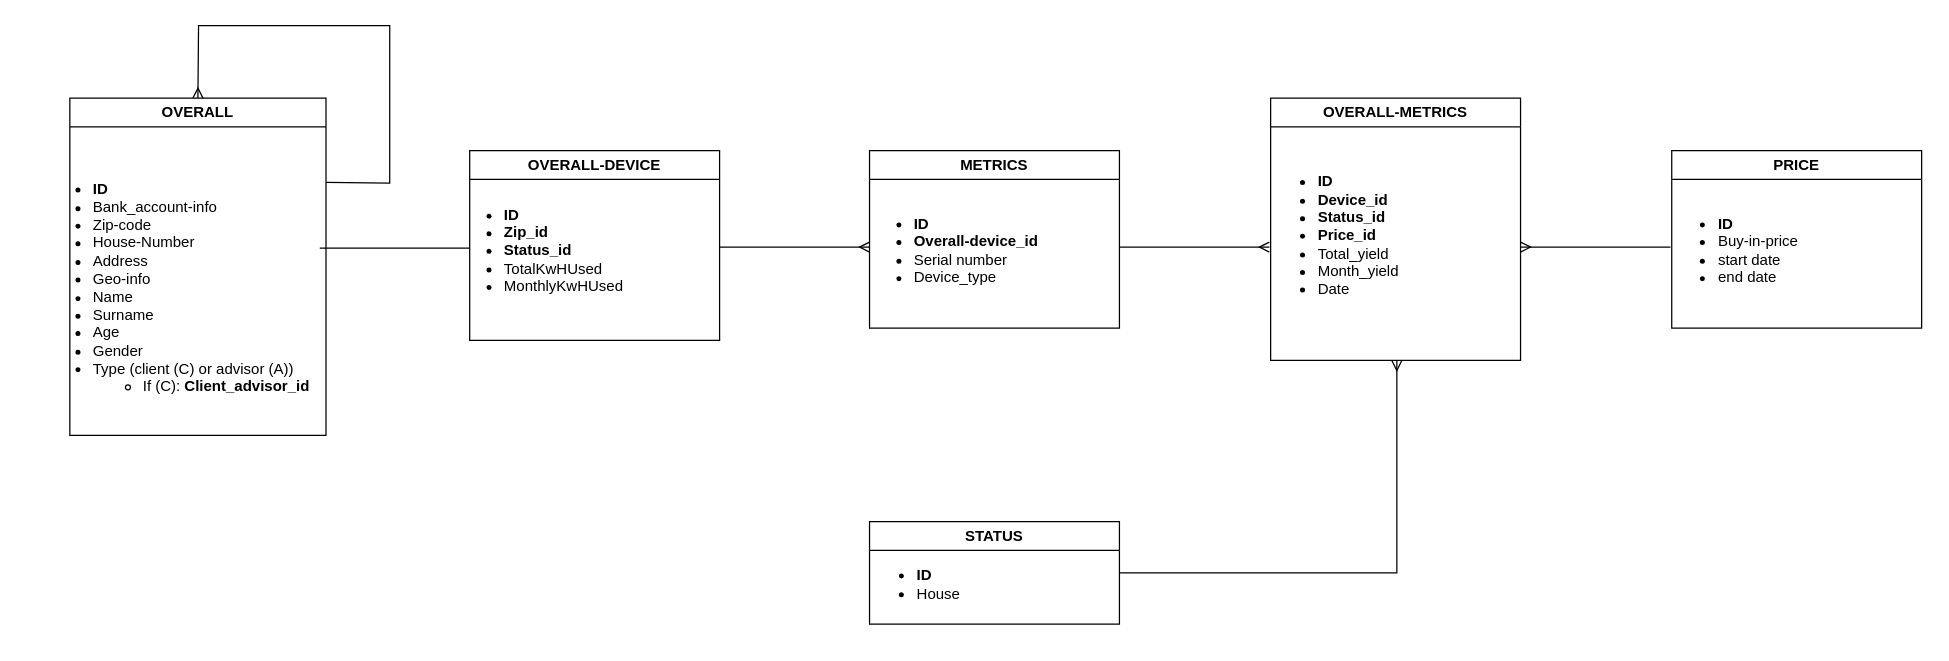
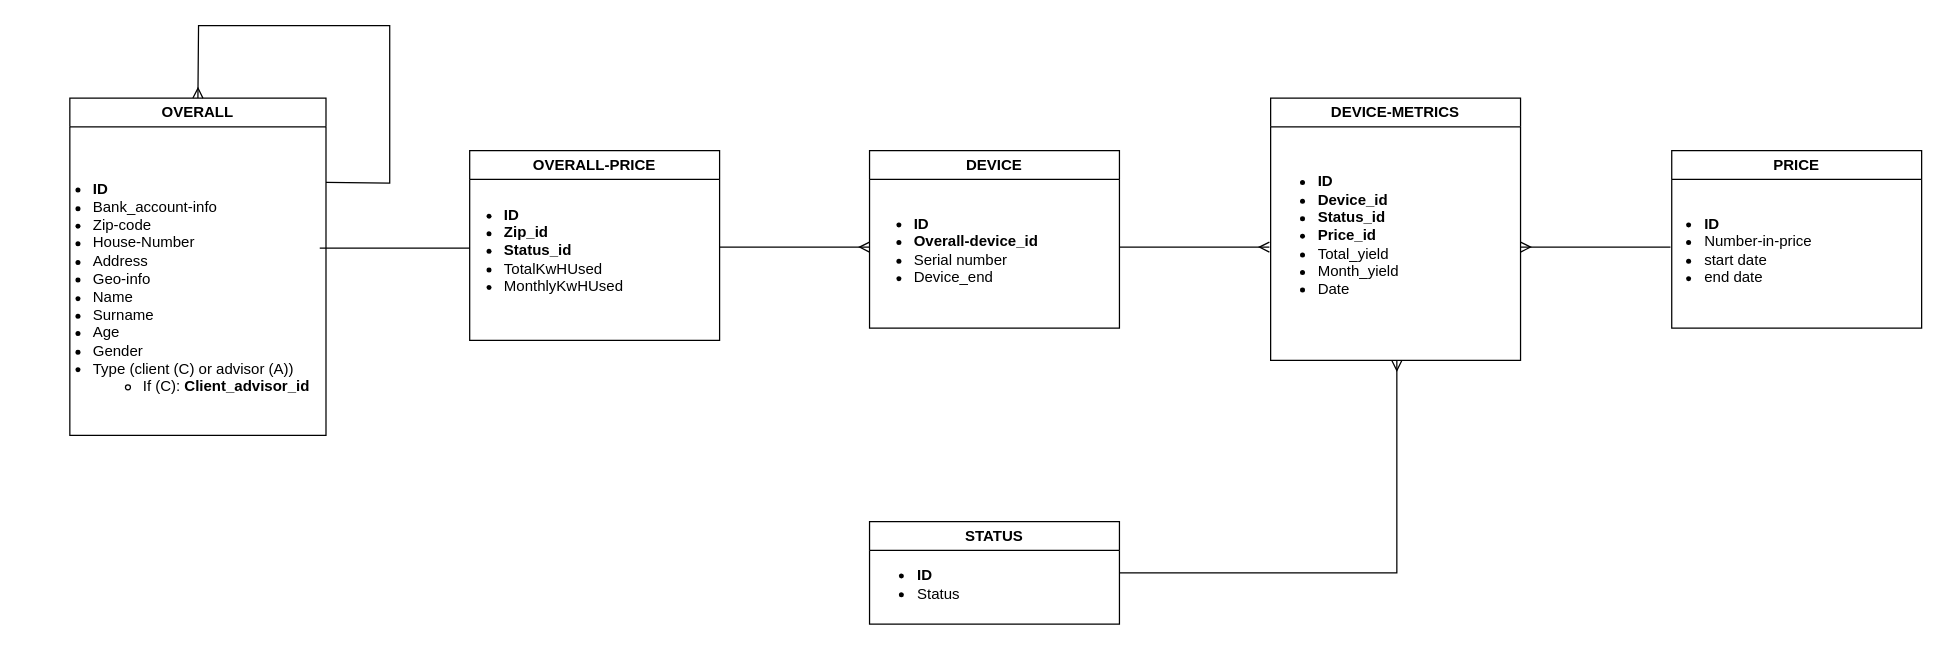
- <mxCell id="8" value="OVERALL-METRICS" style="swimlane;whiteSpace=wrap;html=1;" parent="1" vertex="1"><mxGeometry x="1016" y="78" width="200" height="210" as="geometry" /></mxCell>
+ <mxCell id="8" value="DEVICE-METRICS" style="swimlane;whiteSpace=wrap;html=1;" parent="1" vertex="1"><mxGeometry x="1016" y="78" width="200" height="210" as="geometry" /></mxCell>
- <mxCell id="4" value="OVERALL-DEVICE" style="swimlane;whiteSpace=wrap;html=1;" parent="1" vertex="1"><mxGeometry x="375" y="120" width="200" height="152" as="geometry" /></mxCell>
+ <mxCell id="4" value="OVERALL-PRICE" style="swimlane;whiteSpace=wrap;html=1;" parent="1" vertex="1"><mxGeometry x="375" y="120" width="200" height="152" as="geometry" /></mxCell>
- <mxCell id="6" value="METRICS" style="swimlane;whiteSpace=wrap;html=1;background=white;" parent="1" vertex="1"><mxGeometry x="695" y="120" width="200" height="142" as="geometry" /></mxCell>
+ <mxCell id="6" value="DEVICE" style="swimlane;whiteSpace=wrap;html=1;background=white;" parent="1" vertex="1"><mxGeometry x="695" y="120" width="200" height="142" as="geometry" /></mxCell>
- <mxCell id="7" value="&lt;div style=&quot;text-align: left;&quot;&gt;&lt;ul&gt;&lt;li&gt;&lt;b&gt;ID&lt;/b&gt;&lt;/li&gt;&lt;li&gt;&lt;b&gt;Overall-device_id&lt;/b&gt;&lt;/li&gt;&lt;li&gt;&lt;span style=&quot;background-color: initial;&quot;&gt;Serial number&lt;/span&gt;&lt;br&gt;&lt;/li&gt;&lt;li&gt;Device_type&lt;/li&gt;&lt;/ul&gt;&lt;/div&gt;" style="text;html=1;align=center;verticalAlign=middle;resizable=0;points=[];autosize=1;strokeColor=none;fillColor=none;" parent="6" vertex="1"><mxGeometry x="-15" y="20" width="160" height="120" as="geometry" /></mxCell>
+ <mxCell id="7" value="&lt;div style=&quot;text-align: left;&quot;&gt;&lt;ul&gt;&lt;li&gt;&lt;b&gt;ID&lt;/b&gt;&lt;/li&gt;&lt;li&gt;&lt;b&gt;Overall-device_id&lt;/b&gt;&lt;/li&gt;&lt;li&gt;&lt;span style=&quot;background-color: initial;&quot;&gt;Serial number&lt;/span&gt;&lt;br&gt;&lt;/li&gt;&lt;li&gt;Device_end&lt;/li&gt;&lt;/ul&gt;&lt;/div&gt;" style="text;html=1;align=center;verticalAlign=middle;resizable=0;points=[];autosize=1;strokeColor=none;fillColor=none;" parent="6" vertex="1"><mxGeometry x="-15" y="20" width="160" height="120" as="geometry" /></mxCell>
- <mxCell id="14" value="&lt;div style=&quot;text-align: left;&quot;&gt;&lt;ul&gt;&lt;li&gt;&lt;b&gt;ID&lt;/b&gt;&lt;/li&gt;&lt;li&gt;Buy-in-price&lt;/li&gt;&lt;li&gt;start date&lt;/li&gt;&lt;li&gt;end date&lt;/li&gt;&lt;/ul&gt;&lt;/div&gt;" style="text;html=1;align=center;verticalAlign=middle;resizable=0;points=[];autosize=1;strokeColor=none;fillColor=none;" parent="13" vertex="1"><mxGeometry x="-16" y="20" width="130" height="120" as="geometry" /></mxCell>
+ <mxCell id="14" value="&lt;div style=&quot;text-align: left;&quot;&gt;&lt;ul&gt;&lt;li&gt;&lt;b&gt;ID&lt;/b&gt;&lt;/li&gt;&lt;li&gt;Number-in-price&lt;/li&gt;&lt;li&gt;start date&lt;/li&gt;&lt;li&gt;end date&lt;/li&gt;&lt;/ul&gt;&lt;/div&gt;" style="text;html=1;align=center;verticalAlign=middle;resizable=0;points=[];autosize=1;strokeColor=none;fillColor=none;" parent="13" vertex="1"><mxGeometry x="-16" y="20" width="130" height="120" as="geometry" /></mxCell>
- <mxCell id="12" value="&lt;div style=&quot;text-align: left;&quot;&gt;&lt;ul&gt;&lt;li&gt;&lt;b&gt;ID&lt;/b&gt;&lt;/li&gt;&lt;li&gt;&lt;span style=&quot;background-color: initial;&quot;&gt;House&lt;/span&gt;&lt;br&gt;&lt;/li&gt;&lt;/ul&gt;&lt;/div&gt;" style="text;html=1;align=center;verticalAlign=middle;resizable=0;points=[];autosize=1;strokeColor=none;fillColor=none;" parent="11" vertex="1"><mxGeometry x="-15" y="10" width="100" height="80" as="geometry" /></mxCell>
+ <mxCell id="12" value="&lt;div style=&quot;text-align: left;&quot;&gt;&lt;ul&gt;&lt;li&gt;&lt;b&gt;ID&lt;/b&gt;&lt;/li&gt;&lt;li&gt;&lt;span style=&quot;background-color: initial;&quot;&gt;Status&lt;/span&gt;&lt;br&gt;&lt;/li&gt;&lt;/ul&gt;&lt;/div&gt;" style="text;html=1;align=center;verticalAlign=middle;resizable=0;points=[];autosize=1;strokeColor=none;fillColor=none;" parent="11" vertex="1"><mxGeometry x="-15" y="10" width="100" height="80" as="geometry" /></mxCell>
